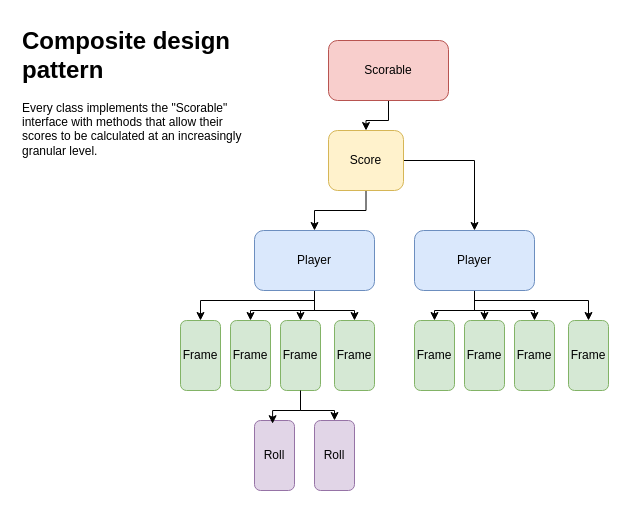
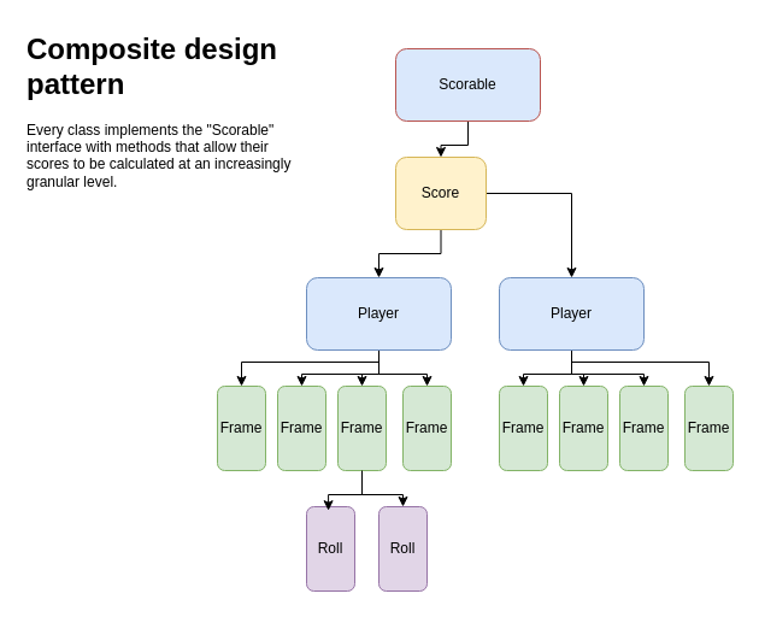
- <mxCell id="29" value="Scorable" style="rounded=1;whiteSpace=wrap;html=1;fillColor=#f8cecc;strokeColor=#b85450;" vertex="1" parent="1"><mxGeometry x="328" y="40" width="120" height="60" as="geometry" /></mxCell>
+ <mxCell id="29" value="Scorable" style="rounded=1;whiteSpace=wrap;html=1;fillColor=#dae8fc;strokeColor=#b85450;" vertex="1" parent="1"><mxGeometry x="328" y="40" width="120" height="60" as="geometry" /></mxCell>
